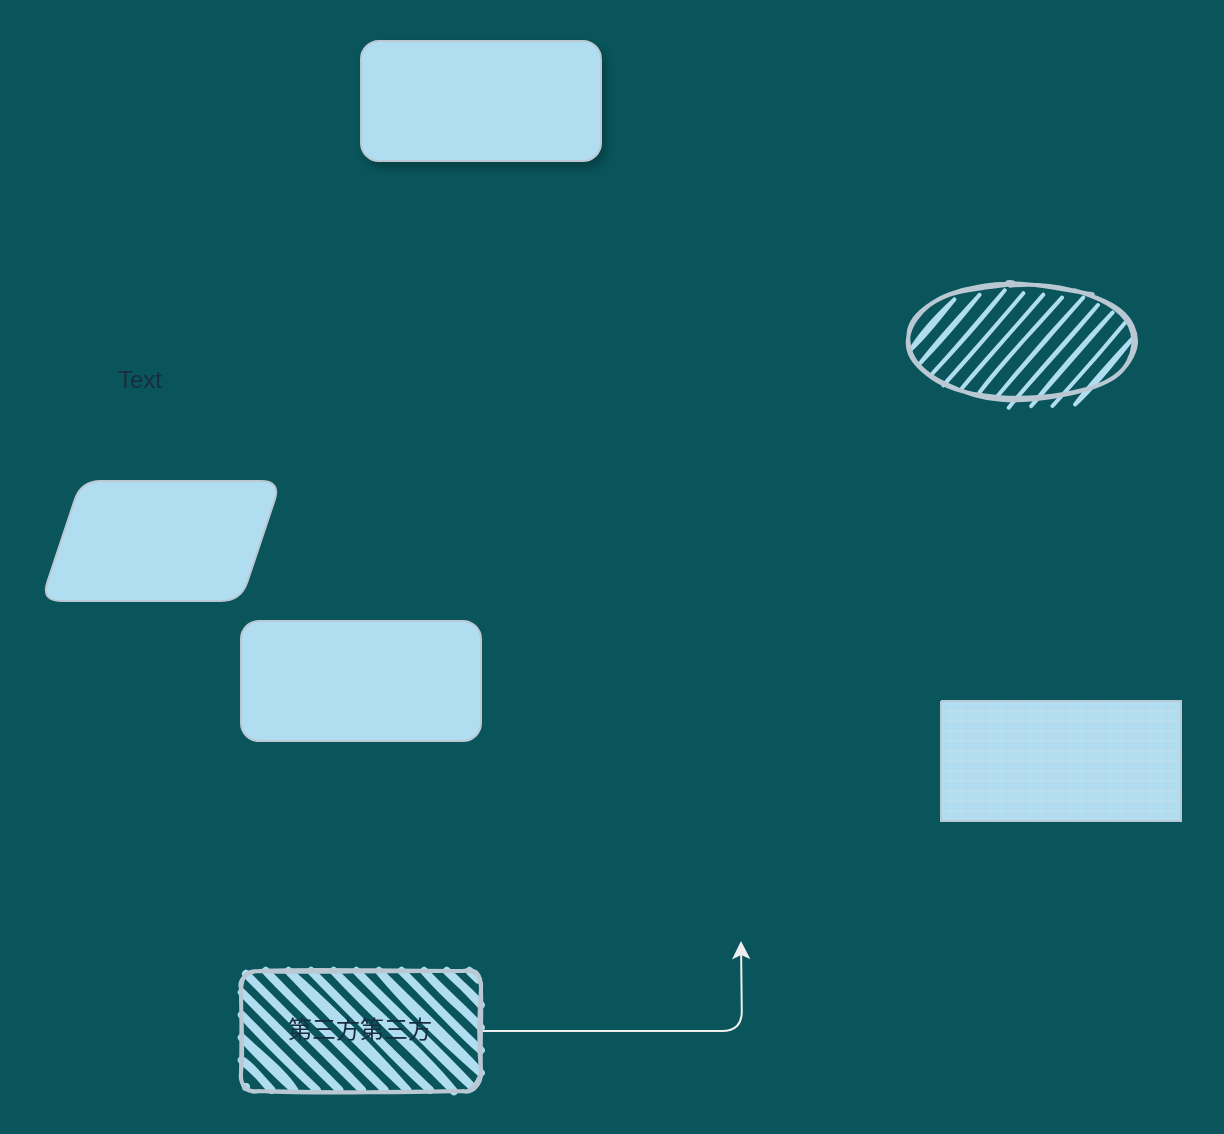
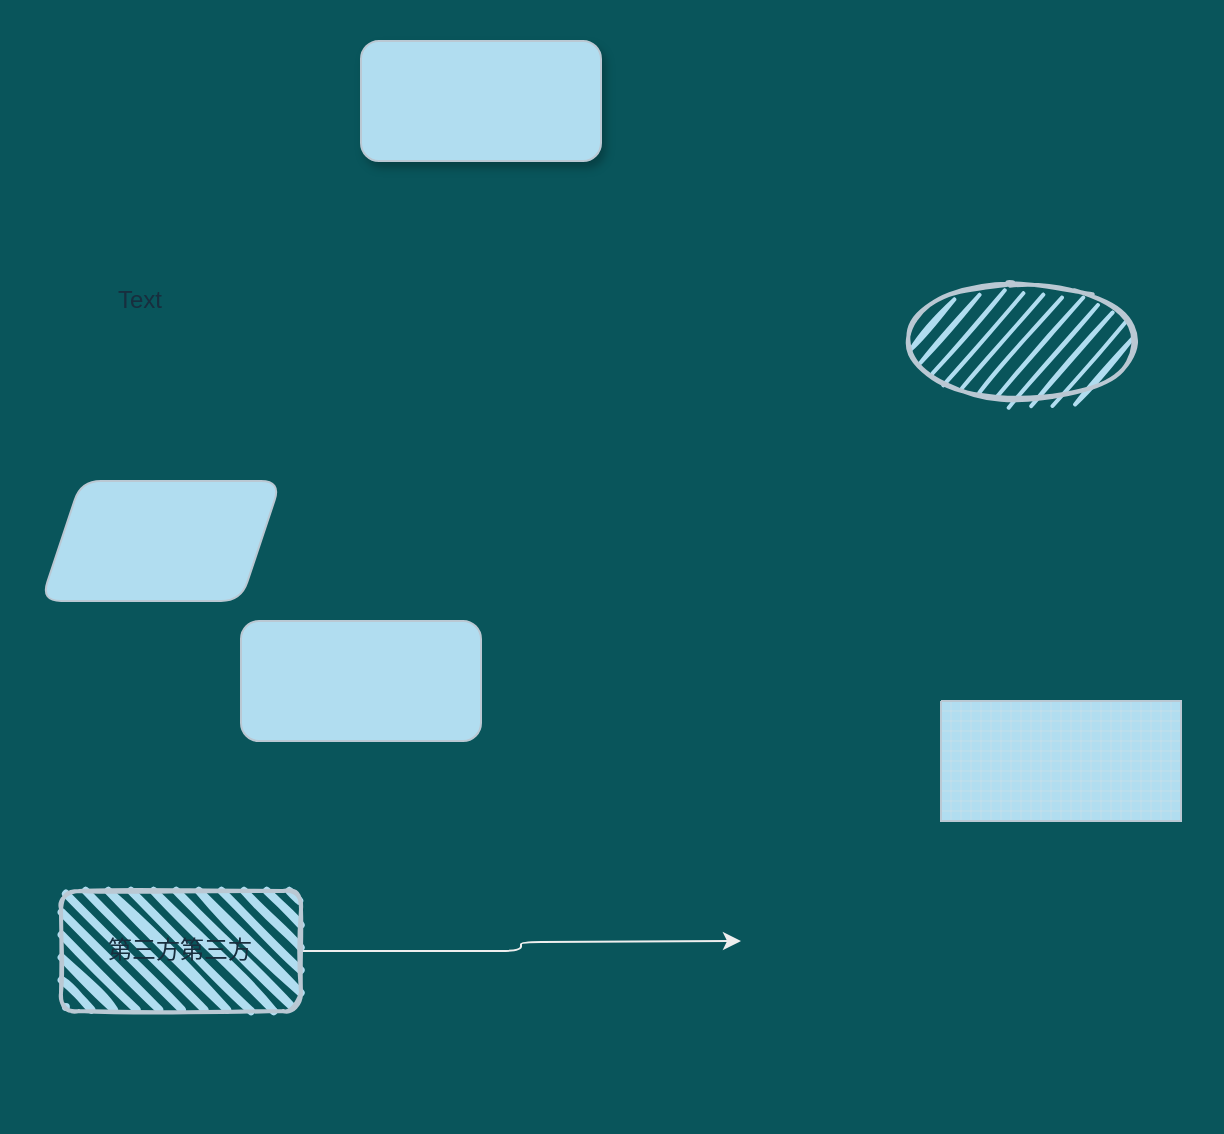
- <mxCell id="8" value="Text" style="text;html=1;strokeColor=none;fillColor=none;align=center;verticalAlign=middle;whiteSpace=wrap;shadow=1;rounded=1;fontColor=#182E3E;" parent="1" vertex="1"><mxGeometry x="50" y="180" width="40" height="20" as="geometry" /></mxCell>
+ <mxCell id="8" value="Text" style="text;html=1;strokeColor=none;fillColor=none;align=center;verticalAlign=middle;whiteSpace=wrap;shadow=1;rounded=1;fontColor=#182E3E;" parent="1" vertex="1"><mxGeometry x="50" y="140" width="40" height="20" as="geometry" /></mxCell>
- <mxCell id="5" value="第三方第三方" style="whiteSpace=wrap;html=1;strokeWidth=2;fillWeight=4;hachureGap=8;hachureAngle=45;fillColor=#B1DDF0;sketch=1;rounded=1;strokeColor=#BAC8D3;fontColor=#182E3E;" parent="1" vertex="1"><mxGeometry x="120" y="485" width="120" height="60" as="geometry" /></mxCell>
+ <mxCell id="5" value="第三方第三方" style="whiteSpace=wrap;html=1;strokeWidth=2;fillWeight=4;hachureGap=8;hachureAngle=45;fillColor=#B1DDF0;sketch=1;rounded=1;strokeColor=#BAC8D3;fontColor=#182E3E;" parent="1" vertex="1"><mxGeometry x="30" y="445" width="120" height="60" as="geometry" /></mxCell>
